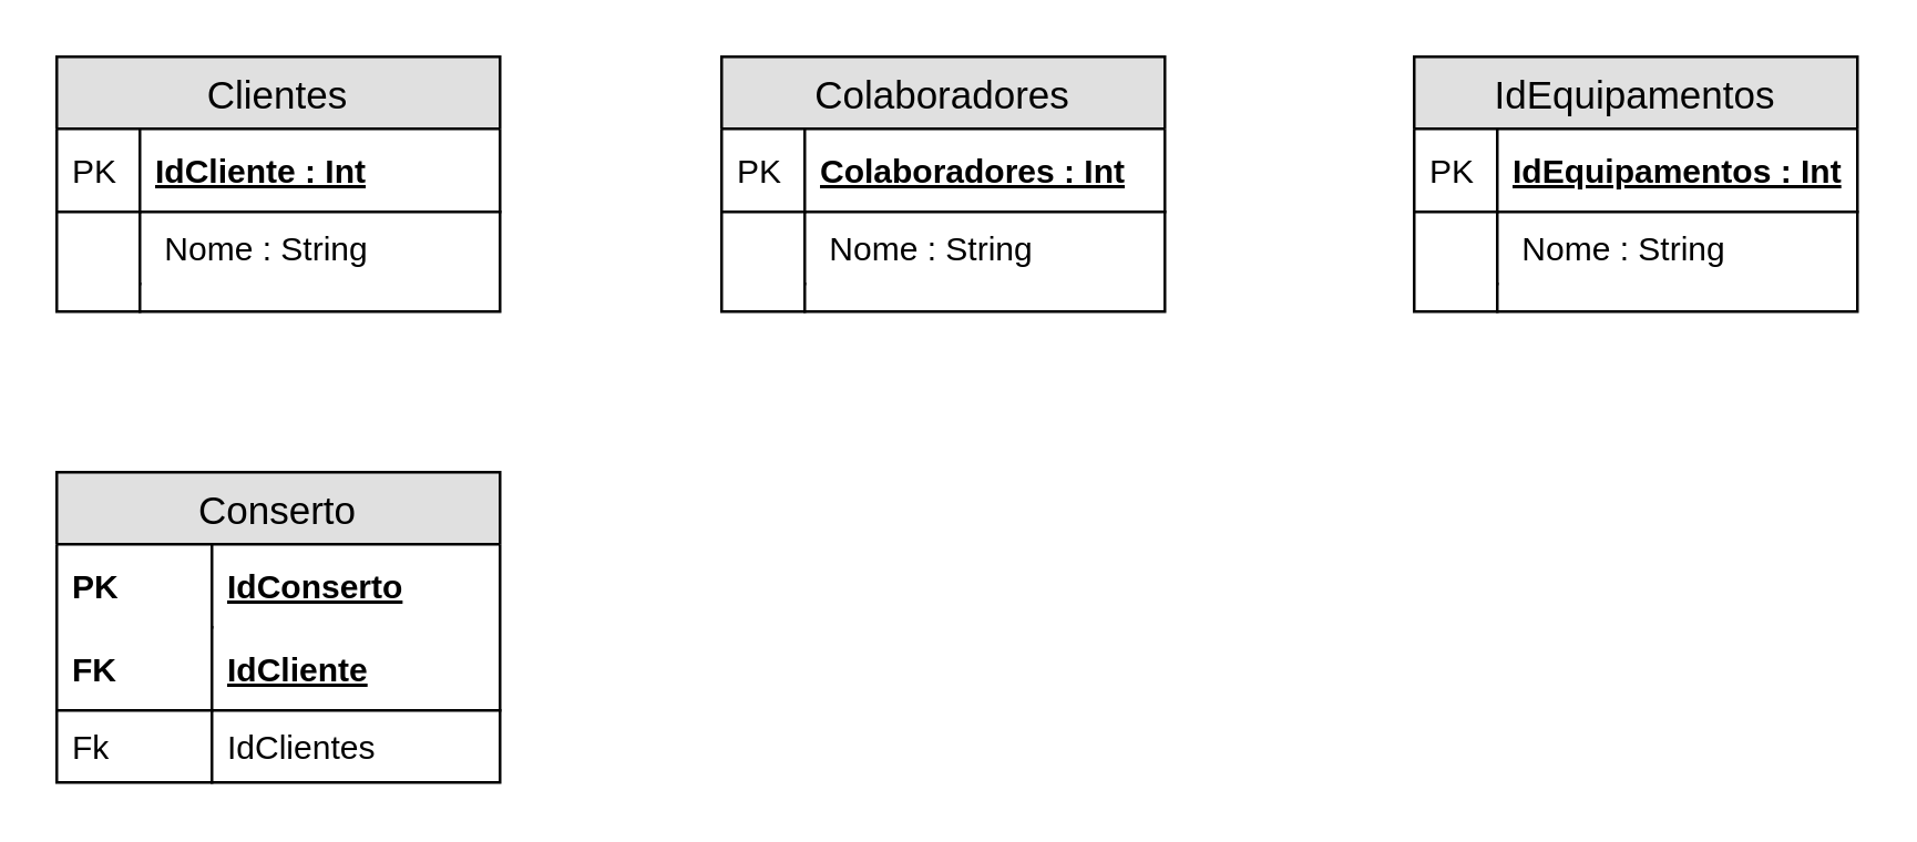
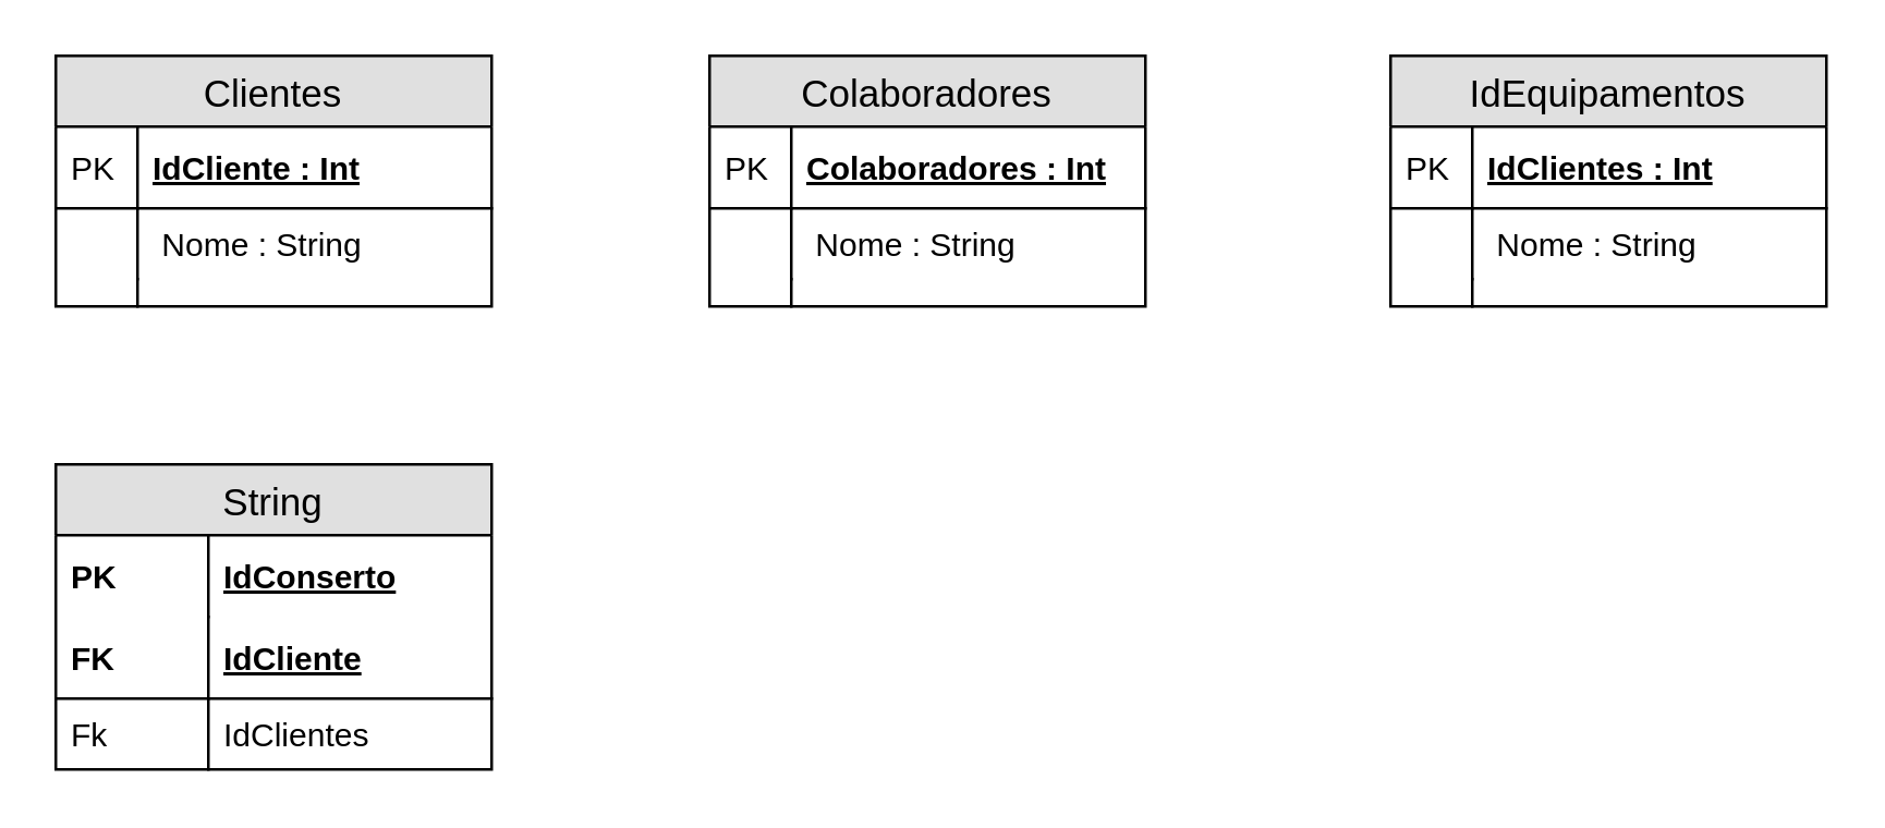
- <mxCell id="17" value="IdEquipamentos : Int" style="shape=partialRectangle;top=0;left=0;right=0;bottom=1;align=left;verticalAlign=middle;fillColor=none;spacingLeft=34;spacingRight=4;overflow=hidden;rotatable=0;points=[[0,0.5],[1,0.5]];portConstraint=eastwest;dropTarget=0;fontStyle=5;fontSize=12;" vertex="1" parent="16"><mxGeometry y="26" width="160" height="30" as="geometry" /></mxCell>
+ <mxCell id="17" value="IdClientes : Int" style="shape=partialRectangle;top=0;left=0;right=0;bottom=1;align=left;verticalAlign=middle;fillColor=none;spacingLeft=34;spacingRight=4;overflow=hidden;rotatable=0;points=[[0,0.5],[1,0.5]];portConstraint=eastwest;dropTarget=0;fontStyle=5;fontSize=12;" vertex="1" parent="16"><mxGeometry y="26" width="160" height="30" as="geometry" /></mxCell>
- <mxCell id="23" value="Conserto" style="swimlane;fontStyle=0;childLayout=stackLayout;horizontal=1;startSize=26;fillColor=#e0e0e0;horizontalStack=0;resizeParent=1;resizeParentMax=0;resizeLast=0;collapsible=1;marginBottom=0;swimlaneFillColor=#ffffff;align=center;fontSize=14;" vertex="1" parent="1"><mxGeometry x="20" y="170" width="160" height="112" as="geometry" /></mxCell>
+ <mxCell id="23" value="String" style="swimlane;fontStyle=0;childLayout=stackLayout;horizontal=1;startSize=26;fillColor=#e0e0e0;horizontalStack=0;resizeParent=1;resizeParentMax=0;resizeLast=0;collapsible=1;marginBottom=0;swimlaneFillColor=#ffffff;align=center;fontSize=14;" vertex="1" parent="1"><mxGeometry x="20" y="170" width="160" height="112" as="geometry" /></mxCell>
